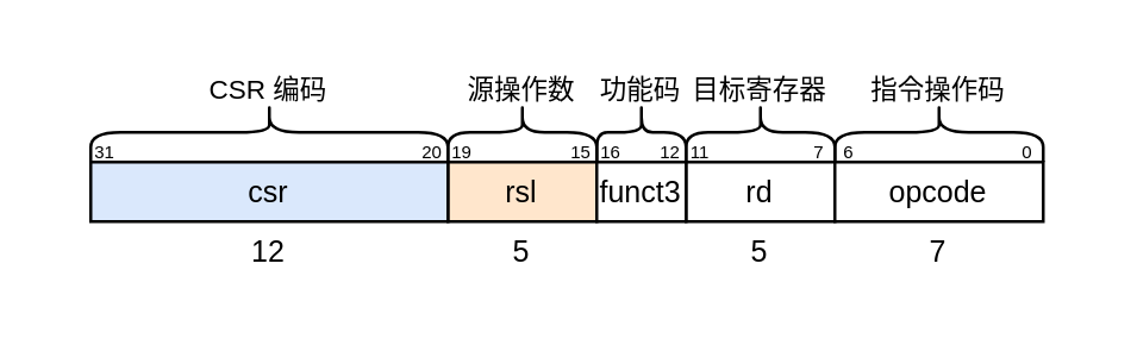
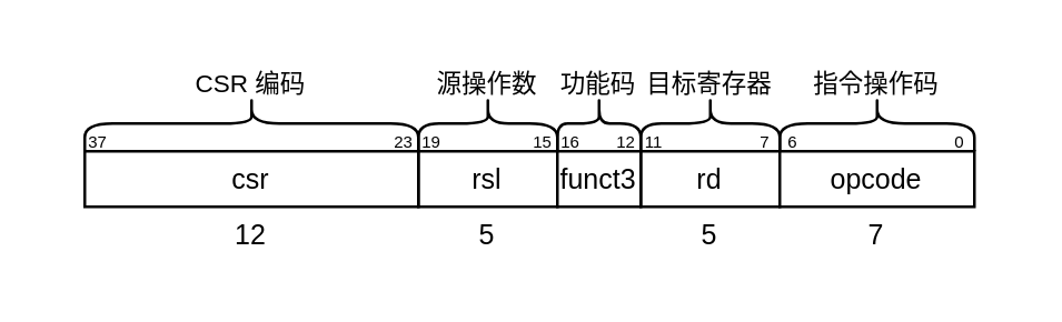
- <mxCell id="22" value="31" style="text;html=1;strokeColor=none;fillColor=none;align=center;verticalAlign=middle;whiteSpace=wrap;rounded=0;fontSize=6;" vertex="1" parent="1"><mxGeometry x="20" y="46" width="30" height="10" as="geometry" /></mxCell>
+ <mxCell id="22" value="37" style="text;html=1;strokeColor=none;fillColor=none;align=center;verticalAlign=middle;whiteSpace=wrap;rounded=0;fontSize=6;" vertex="1" parent="1"><mxGeometry x="20" y="46" width="30" height="10" as="geometry" /></mxCell>
- <mxCell id="23" value="20" style="text;html=1;strokeColor=none;fillColor=none;align=center;verticalAlign=middle;whiteSpace=wrap;rounded=0;fontSize=6;" vertex="1" parent="1"><mxGeometry x="130" y="46" width="30" height="10" as="geometry" /></mxCell>
+ <mxCell id="23" value="23" style="text;html=1;strokeColor=none;fillColor=none;align=center;verticalAlign=middle;whiteSpace=wrap;rounded=0;fontSize=6;" vertex="1" parent="1"><mxGeometry x="130" y="46" width="30" height="10" as="geometry" /></mxCell>
- <mxCell id="6" value="csr" style="rounded=0;whiteSpace=wrap;html=1;fontSize=10;fillColor=#dae8fc;" vertex="1" parent="1"><mxGeometry x="30" y="54" width="120" height="20" as="geometry" /></mxCell>
+ <mxCell id="6" value="csr" style="rounded=0;whiteSpace=wrap;html=1;fontSize=10;" vertex="1" parent="1"><mxGeometry x="30" y="54" width="120" height="20" as="geometry" /></mxCell>
- <mxCell id="2" value="rsl" style="rounded=0;whiteSpace=wrap;html=1;fontSize=10;fillColor=#ffe6cc;" vertex="1" parent="1"><mxGeometry x="150" y="54" width="50" height="20" as="geometry" /></mxCell>
+ <mxCell id="2" value="rsl" style="rounded=0;whiteSpace=wrap;html=1;fontSize=10;" vertex="1" parent="1"><mxGeometry x="150" y="54" width="50" height="20" as="geometry" /></mxCell>
